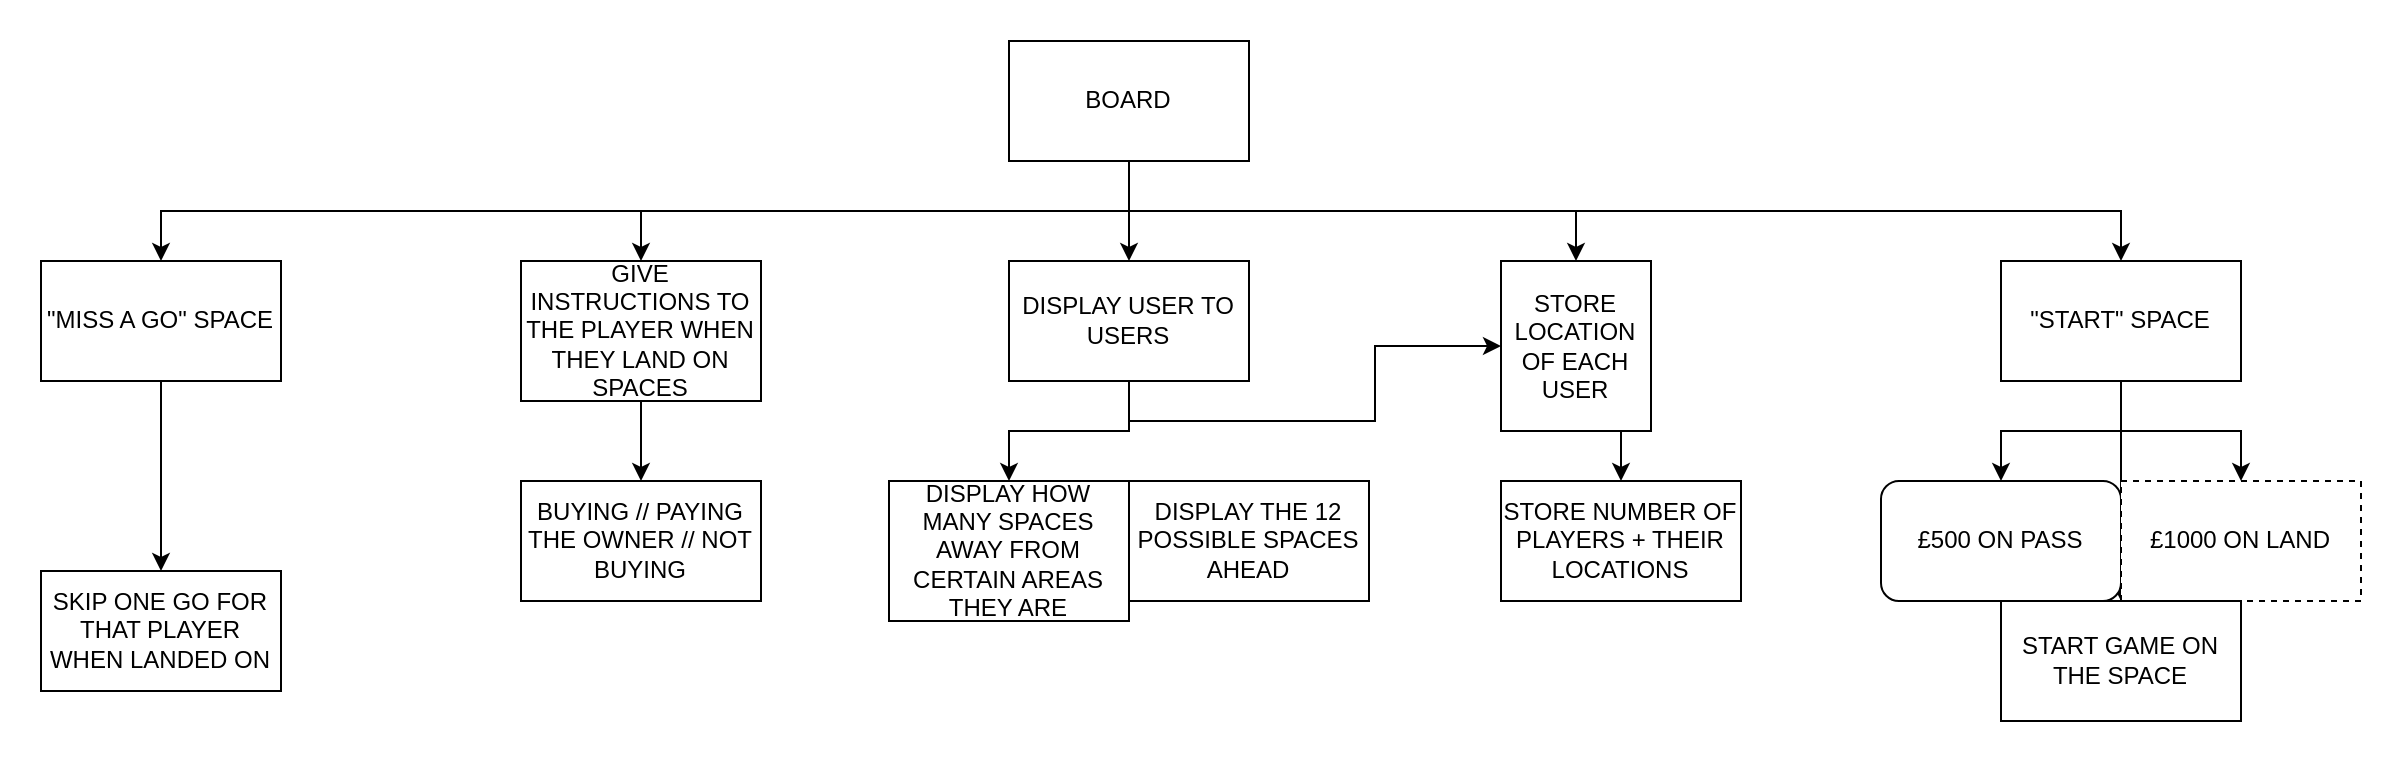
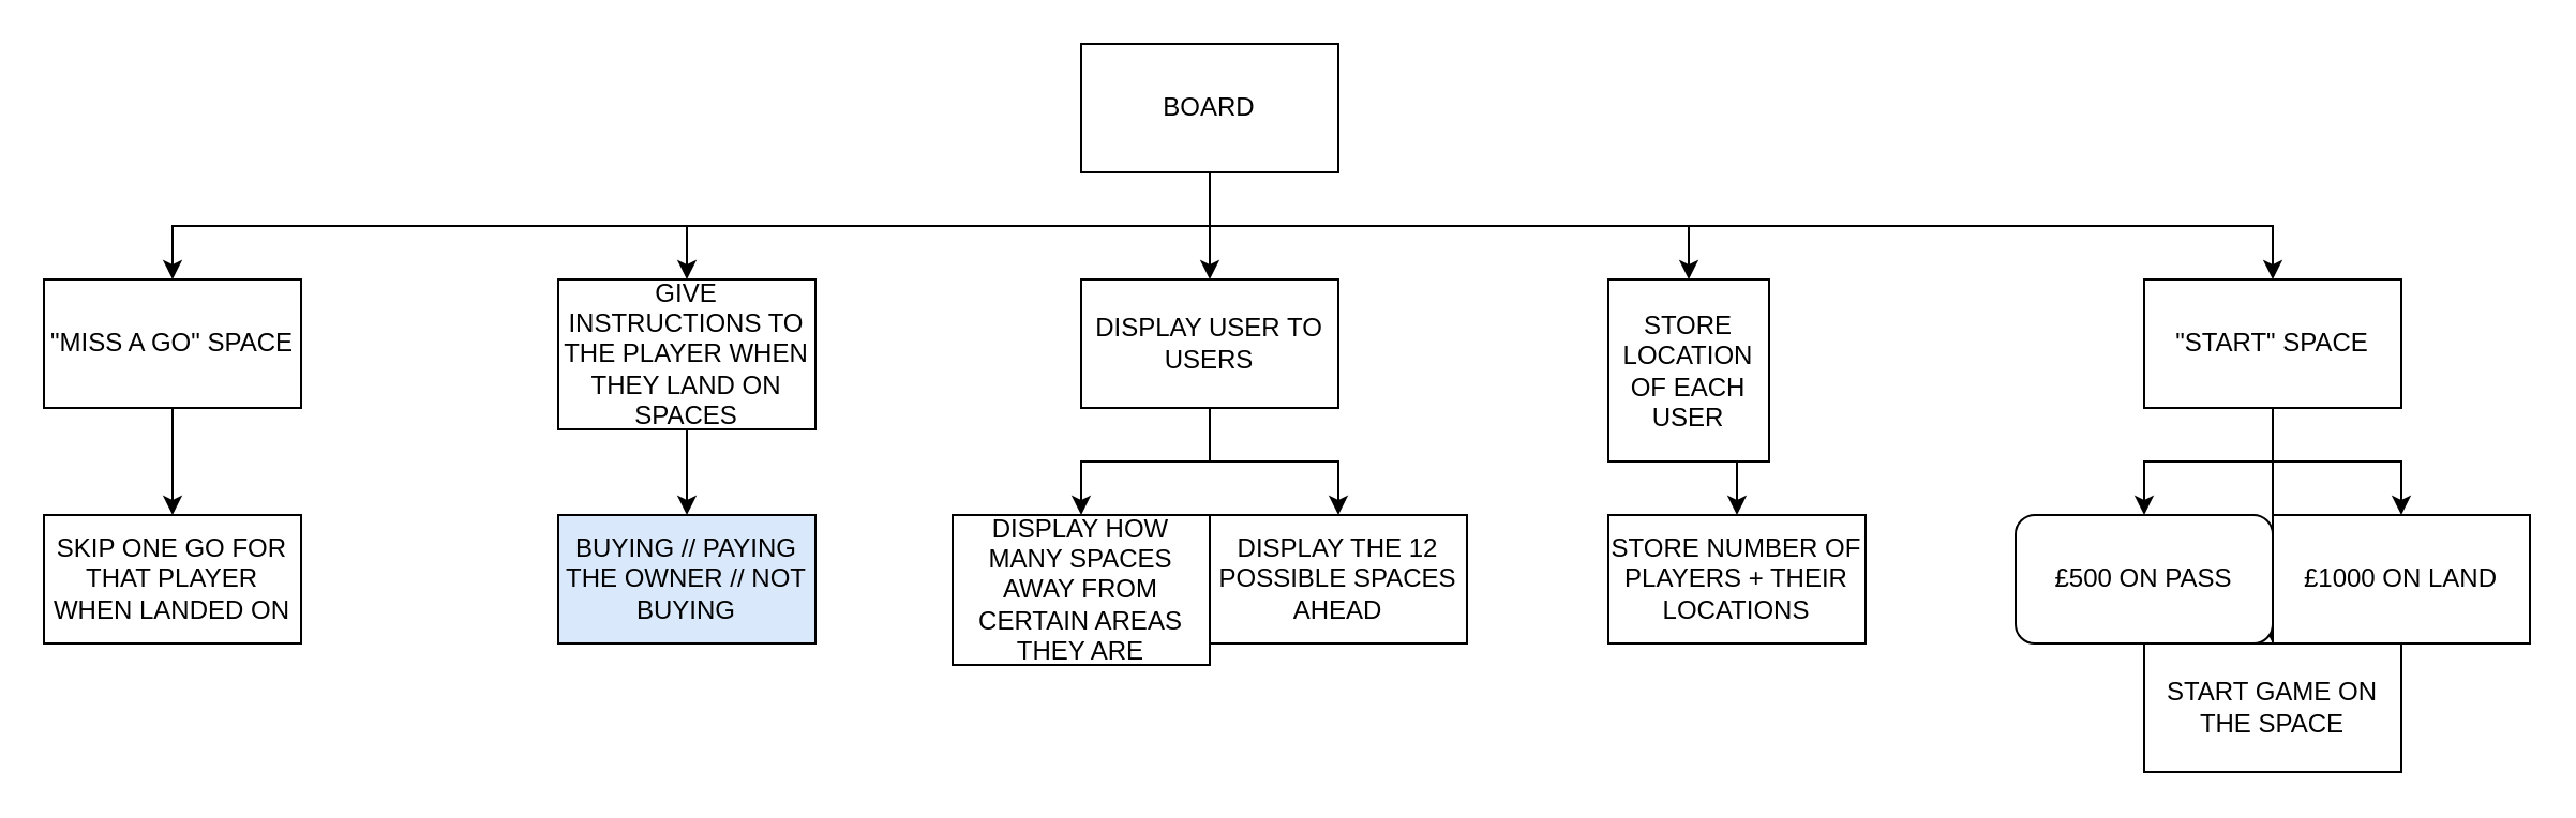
- <mxCell id="9" style="edgeStyle=orthogonalEdgeStyle;rounded=0;orthogonalLoop=1;jettySize=auto;html=1;exitX=0.5;exitY=1;exitDx=0;exitDy=0;" edge="1" parent="1" source="10" target="12"><mxGeometry relative="1" as="geometry" /></mxCell>
+ <mxCell id="9" style="edgeStyle=orthogonalEdgeStyle;rounded=0;orthogonalLoop=1;jettySize=auto;html=1;exitX=0.5;exitY=1;exitDx=0;exitDy=0;entryX=0.5;entryY=0;entryDx=0;entryDy=0;" edge="1" parent="1" source="10" target="13"><mxGeometry relative="1" as="geometry" /></mxCell>
- <mxCell id="18" value="BUYING // PAYING THE OWNER // NOT BUYING" style="rounded=0;whiteSpace=wrap;html=1;" vertex="1" parent="1"><mxGeometry x="260" y="240" width="120" height="60" as="geometry" /></mxCell>
+ <mxCell id="18" value="BUYING // PAYING THE OWNER // NOT BUYING" style="rounded=0;whiteSpace=wrap;html=1;fillColor=#dae8fc;" vertex="1" parent="1"><mxGeometry x="260" y="240" width="120" height="60" as="geometry" /></mxCell>
- <mxCell id="24" value="£1000 ON LAND" style="rounded=0;whiteSpace=wrap;html=1;dashed=1;" vertex="1" parent="1"><mxGeometry x="1060" y="240" width="120" height="60" as="geometry" /></mxCell>
+ <mxCell id="24" value="£1000 ON LAND" style="rounded=0;whiteSpace=wrap;html=1;" vertex="1" parent="1"><mxGeometry x="1060" y="240" width="120" height="60" as="geometry" /></mxCell>
- <mxCell id="28" value="SKIP ONE GO FOR THAT PLAYER WHEN LANDED ON" style="rounded=0;whiteSpace=wrap;html=1;" vertex="1" parent="1"><mxGeometry x="20" y="285" width="120" height="60" as="geometry" /></mxCell>
+ <mxCell id="28" value="SKIP ONE GO FOR THAT PLAYER WHEN LANDED ON" style="rounded=0;whiteSpace=wrap;html=1;" vertex="1" parent="1"><mxGeometry x="20" y="240" width="120" height="60" as="geometry" /></mxCell>
